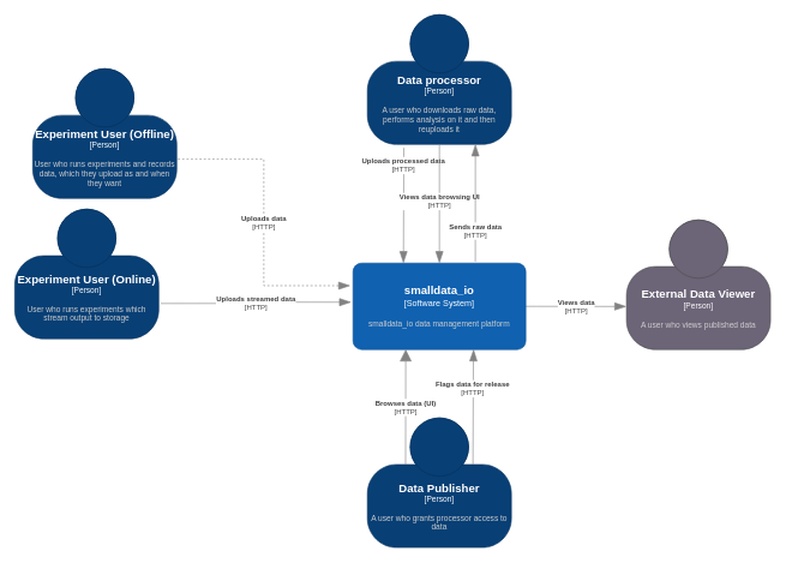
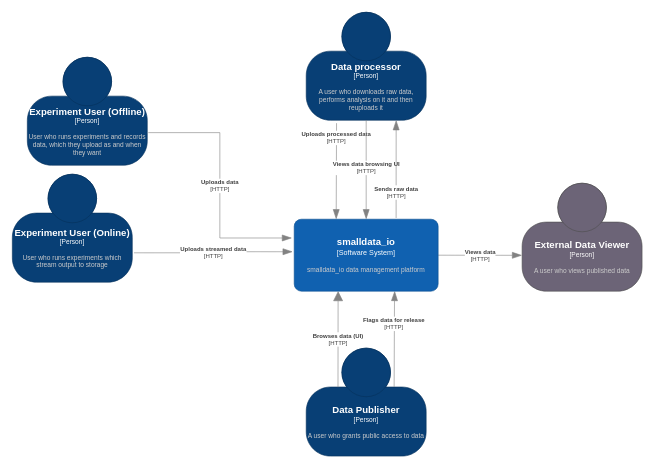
- <mxCell id="7" value="&lt;div style=&quot;text-align: left&quot;&gt;&lt;div style=&quot;text-align: center&quot;&gt;&lt;b&gt;Uploads data &lt;/b&gt;&lt;/div&gt;&lt;div style=&quot;text-align: center&quot;&gt;[HTTP]&lt;/div&gt;&lt;/div&gt;" style="endArrow=blockThin;html=1;fontSize=10;fontColor=#404040;strokeWidth=1;endFill=1;strokeColor=#828282;metaEdit=1;endSize=14;startSize=14;jumpStyle=arc;jumpSize=16;rounded=0;edgeStyle=elbowEdgeStyle;exitX=1.008;exitY=0.698;exitDx=0;exitDy=0;exitPerimeter=0;entryX=-0.016;entryY=0.261;entryDx=0;entryDy=0;entryPerimeter=0;dashed=1;" parent="1" source="2" target="14" edge="1"><mxGeometry width="240" relative="1" as="geometry"><mxPoint x="-310" y="640" as="sourcePoint" /><mxPoint x="260" y="650" as="targetPoint" /></mxGeometry></mxCell>
+ <mxCell id="7" value="&lt;div style=&quot;text-align: left&quot;&gt;&lt;div style=&quot;text-align: center&quot;&gt;&lt;b&gt;Uploads data &lt;/b&gt;&lt;/div&gt;&lt;div style=&quot;text-align: center&quot;&gt;[HTTP]&lt;/div&gt;&lt;/div&gt;" style="endArrow=blockThin;html=1;fontSize=10;fontColor=#404040;strokeWidth=1;endFill=1;strokeColor=#828282;metaEdit=1;endSize=14;startSize=14;jumpStyle=arc;jumpSize=16;rounded=0;edgeStyle=elbowEdgeStyle;exitX=1.008;exitY=0.698;exitDx=0;exitDy=0;exitPerimeter=0;entryX=-0.016;entryY=0.261;entryDx=0;entryDy=0;entryPerimeter=0;" parent="1" source="2" target="14" edge="1"><mxGeometry width="240" relative="1" as="geometry"><mxPoint x="-310" y="640" as="sourcePoint" /><mxPoint x="260" y="650" as="targetPoint" /></mxGeometry></mxCell>
- <mxCell id="5" value="&lt;font style=&quot;font-size: 16px&quot;&gt;&lt;b&gt;Data Publisher&lt;/b&gt;&lt;/font&gt;&lt;div&gt;[Person]&lt;/div&gt;&lt;br&gt;&lt;div&gt;&lt;font style=&quot;font-size: 11px&quot;&gt;&lt;font color=&quot;#cccccc&quot;&gt;A user who grants processor access to data&lt;/font&gt;&lt;/div&gt;" style="html=1;fontSize=11;dashed=0;whiteSpace=wrap;fillColor=#083F75;strokeColor=#06315C;fontColor=#ffffff;shape=mxgraph.c4.person2;align=center;metaEdit=1;points=[[0.5,0,0],[1,0.5,0],[1,0.75,0],[0.75,1,0],[0.5,1,0],[0.25,1,0],[0,0.75,0],[0,0.5,0]];resizable=0;" parent="1" vertex="1"><mxGeometry x="510" y="580" width="200" height="180" as="geometry" /></mxCell>
+ <mxCell id="5" value="&lt;font style=&quot;font-size: 16px&quot;&gt;&lt;b&gt;Data Publisher&lt;/b&gt;&lt;/font&gt;&lt;div&gt;[Person]&lt;/div&gt;&lt;br&gt;&lt;div&gt;&lt;font style=&quot;font-size: 11px&quot;&gt;&lt;font color=&quot;#cccccc&quot;&gt;A user who grants public access to data&lt;/font&gt;&lt;/div&gt;" style="html=1;fontSize=11;dashed=0;whiteSpace=wrap;fillColor=#083F75;strokeColor=#06315C;fontColor=#ffffff;shape=mxgraph.c4.person2;align=center;metaEdit=1;points=[[0.5,0,0],[1,0.5,0],[1,0.75,0],[0.75,1,0],[0.5,1,0],[0.25,1,0],[0,0.75,0],[0,0.5,0]];resizable=0;" parent="1" vertex="1"><mxGeometry x="510" y="580" width="200" height="180" as="geometry" /></mxCell>
